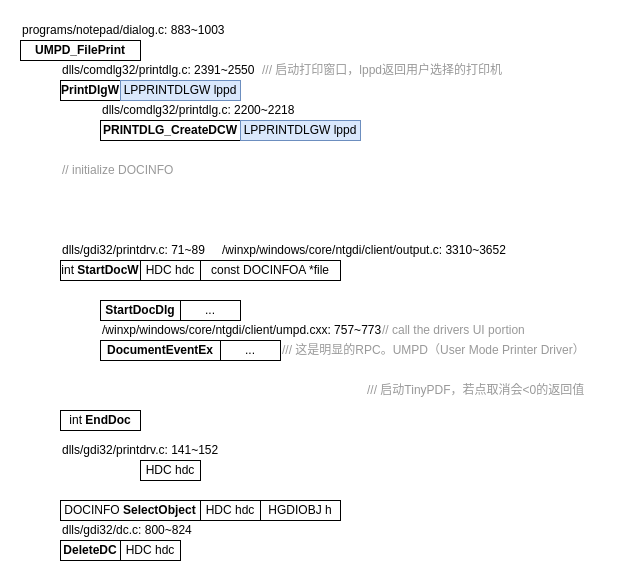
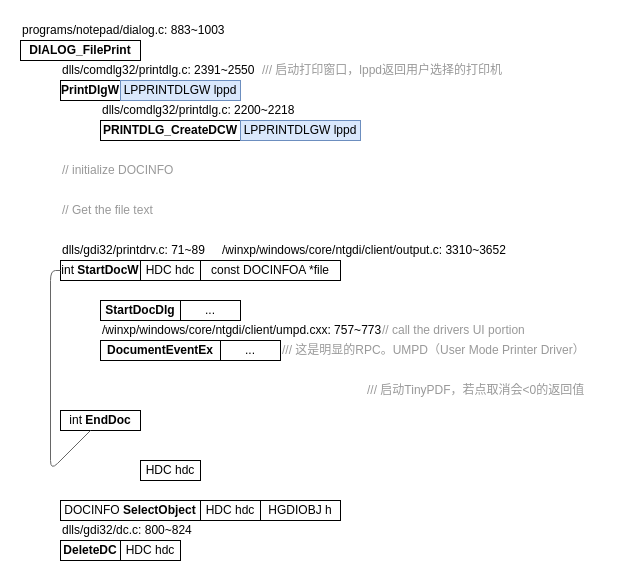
- <mxCell id="2" value="&lt;b&gt;UMPD_FilePrint&lt;/b&gt;" style="rounded=0;whiteSpace=wrap;html=1;" vertex="1" parent="1"><mxGeometry x="20" y="40" width="120" height="20" as="geometry" /></mxCell>
+ <mxCell id="2" value="&lt;b&gt;DIALOG_FilePrint&lt;/b&gt;" style="rounded=0;whiteSpace=wrap;html=1;" vertex="1" parent="1"><mxGeometry x="20" y="40" width="120" height="20" as="geometry" /></mxCell>
+ <mxCell id="25" value="&lt;font color=&quot;#999999&quot;&gt;// Get the file text&lt;/font&gt;" style="text;html=1;align=left;verticalAlign=middle;resizable=0;points=[];autosize=1;" vertex="1" parent="1"><mxGeometry x="60" y="200" width="110" height="20" as="geometry" /></mxCell>
+ <mxCell id="26" value="" style="endArrow=none;html=1;fillColor=#f5f5f5;strokeColor=#666666;" edge="1" parent="1" source="8" target="3"><mxGeometry width="50" height="50" relative="1" as="geometry"><mxPoint x="-20" y="350" as="sourcePoint" /><mxPoint x="30" y="300" as="targetPoint" /><Array as="points"><mxPoint x="50" y="470" /><mxPoint x="50" y="270" /></Array></mxGeometry></mxCell>
- <mxCell id="10" value="dlls/gdi32/printdrv.c: 141~152" style="text;html=1;align=left;verticalAlign=middle;resizable=0;points=[];autosize=1;" vertex="1" parent="1"><mxGeometry x="60" y="440" width="170" height="20" as="geometry" /></mxCell>
